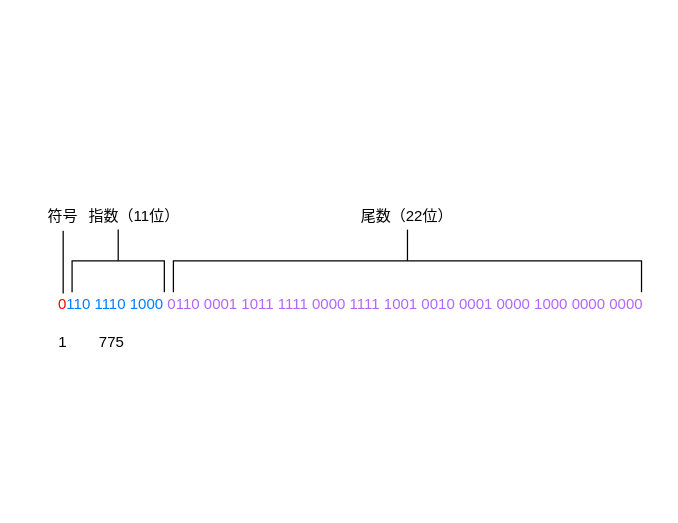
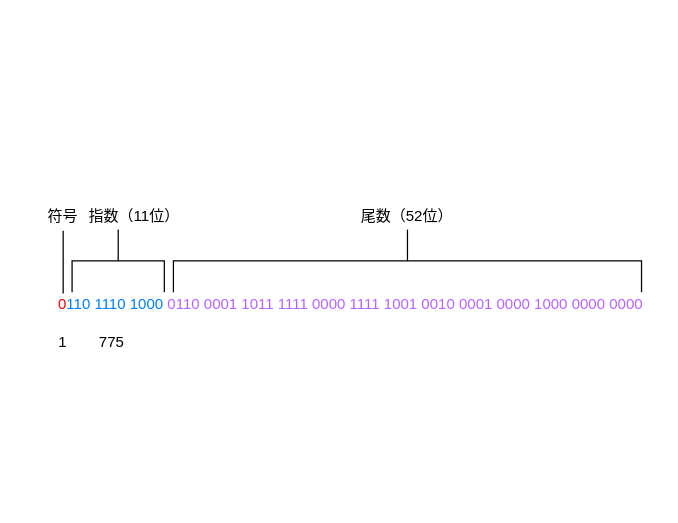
- <mxCell id="8" value="尾数（22位）" style="text;strokeColor=none;align=center;fillColor=none;html=1;verticalAlign=middle;whiteSpace=wrap;rounded=0;" vertex="1" parent="1"><mxGeometry x="280" y="158" width="90" height="30" as="geometry" /></mxCell>
+ <mxCell id="8" value="尾数（52位）" style="text;strokeColor=none;align=center;fillColor=none;html=1;verticalAlign=middle;whiteSpace=wrap;rounded=0;" vertex="1" parent="1"><mxGeometry x="280" y="158" width="90" height="30" as="geometry" /></mxCell>
